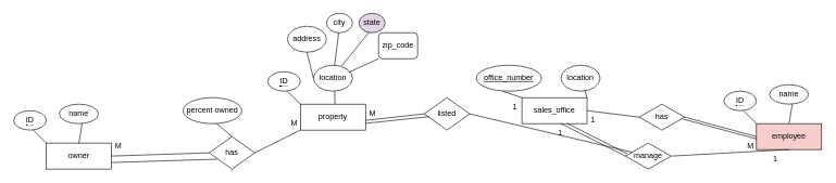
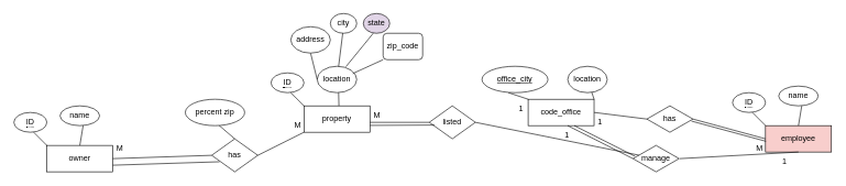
- <mxCell id="6" value="office_number" style="ellipse;whiteSpace=wrap;html=1;align=center;fontStyle=4;" vertex="1" parent="1"><mxGeometry x="730" y="100" width="100" height="40" as="geometry" /></mxCell>
+ <mxCell id="6" value="office_city" style="ellipse;whiteSpace=wrap;html=1;align=center;fontStyle=4;" vertex="1" parent="1"><mxGeometry x="730" y="100" width="100" height="40" as="geometry" /></mxCell>
- <mxCell id="55" value="percent owned" style="ellipse;whiteSpace=wrap;html=1;align=center;" vertex="1" parent="1"><mxGeometry x="280" y="150" width="90" height="40" as="geometry" /></mxCell>
+ <mxCell id="55" value="percent zip" style="ellipse;whiteSpace=wrap;html=1;align=center;" vertex="1" parent="1"><mxGeometry x="280" y="150" width="90" height="40" as="geometry" /></mxCell>
- <mxCell id="2" value="sales_office" style="whiteSpace=wrap;html=1;align=center;" vertex="1" parent="1"><mxGeometry x="800" y="150" width="100" height="40" as="geometry" /></mxCell>
+ <mxCell id="2" value="code_office" style="whiteSpace=wrap;html=1;align=center;" vertex="1" parent="1"><mxGeometry x="800" y="150" width="100" height="40" as="geometry" /></mxCell>
- <mxCell id="42" value="listed" style="shape=rhombus;perimeter=rhombusPerimeter;whiteSpace=wrap;html=1;align=center;" vertex="1" parent="1"><mxGeometry x="650" y="150" width="70" height="50" as="geometry" /></mxCell>
+ <mxCell id="42" value="listed" style="shape=rhombus;perimeter=rhombusPerimeter;whiteSpace=wrap;html=1;align=center;" vertex="1" parent="1"><mxGeometry x="650" y="160" width="70" height="50" as="geometry" /></mxCell>
